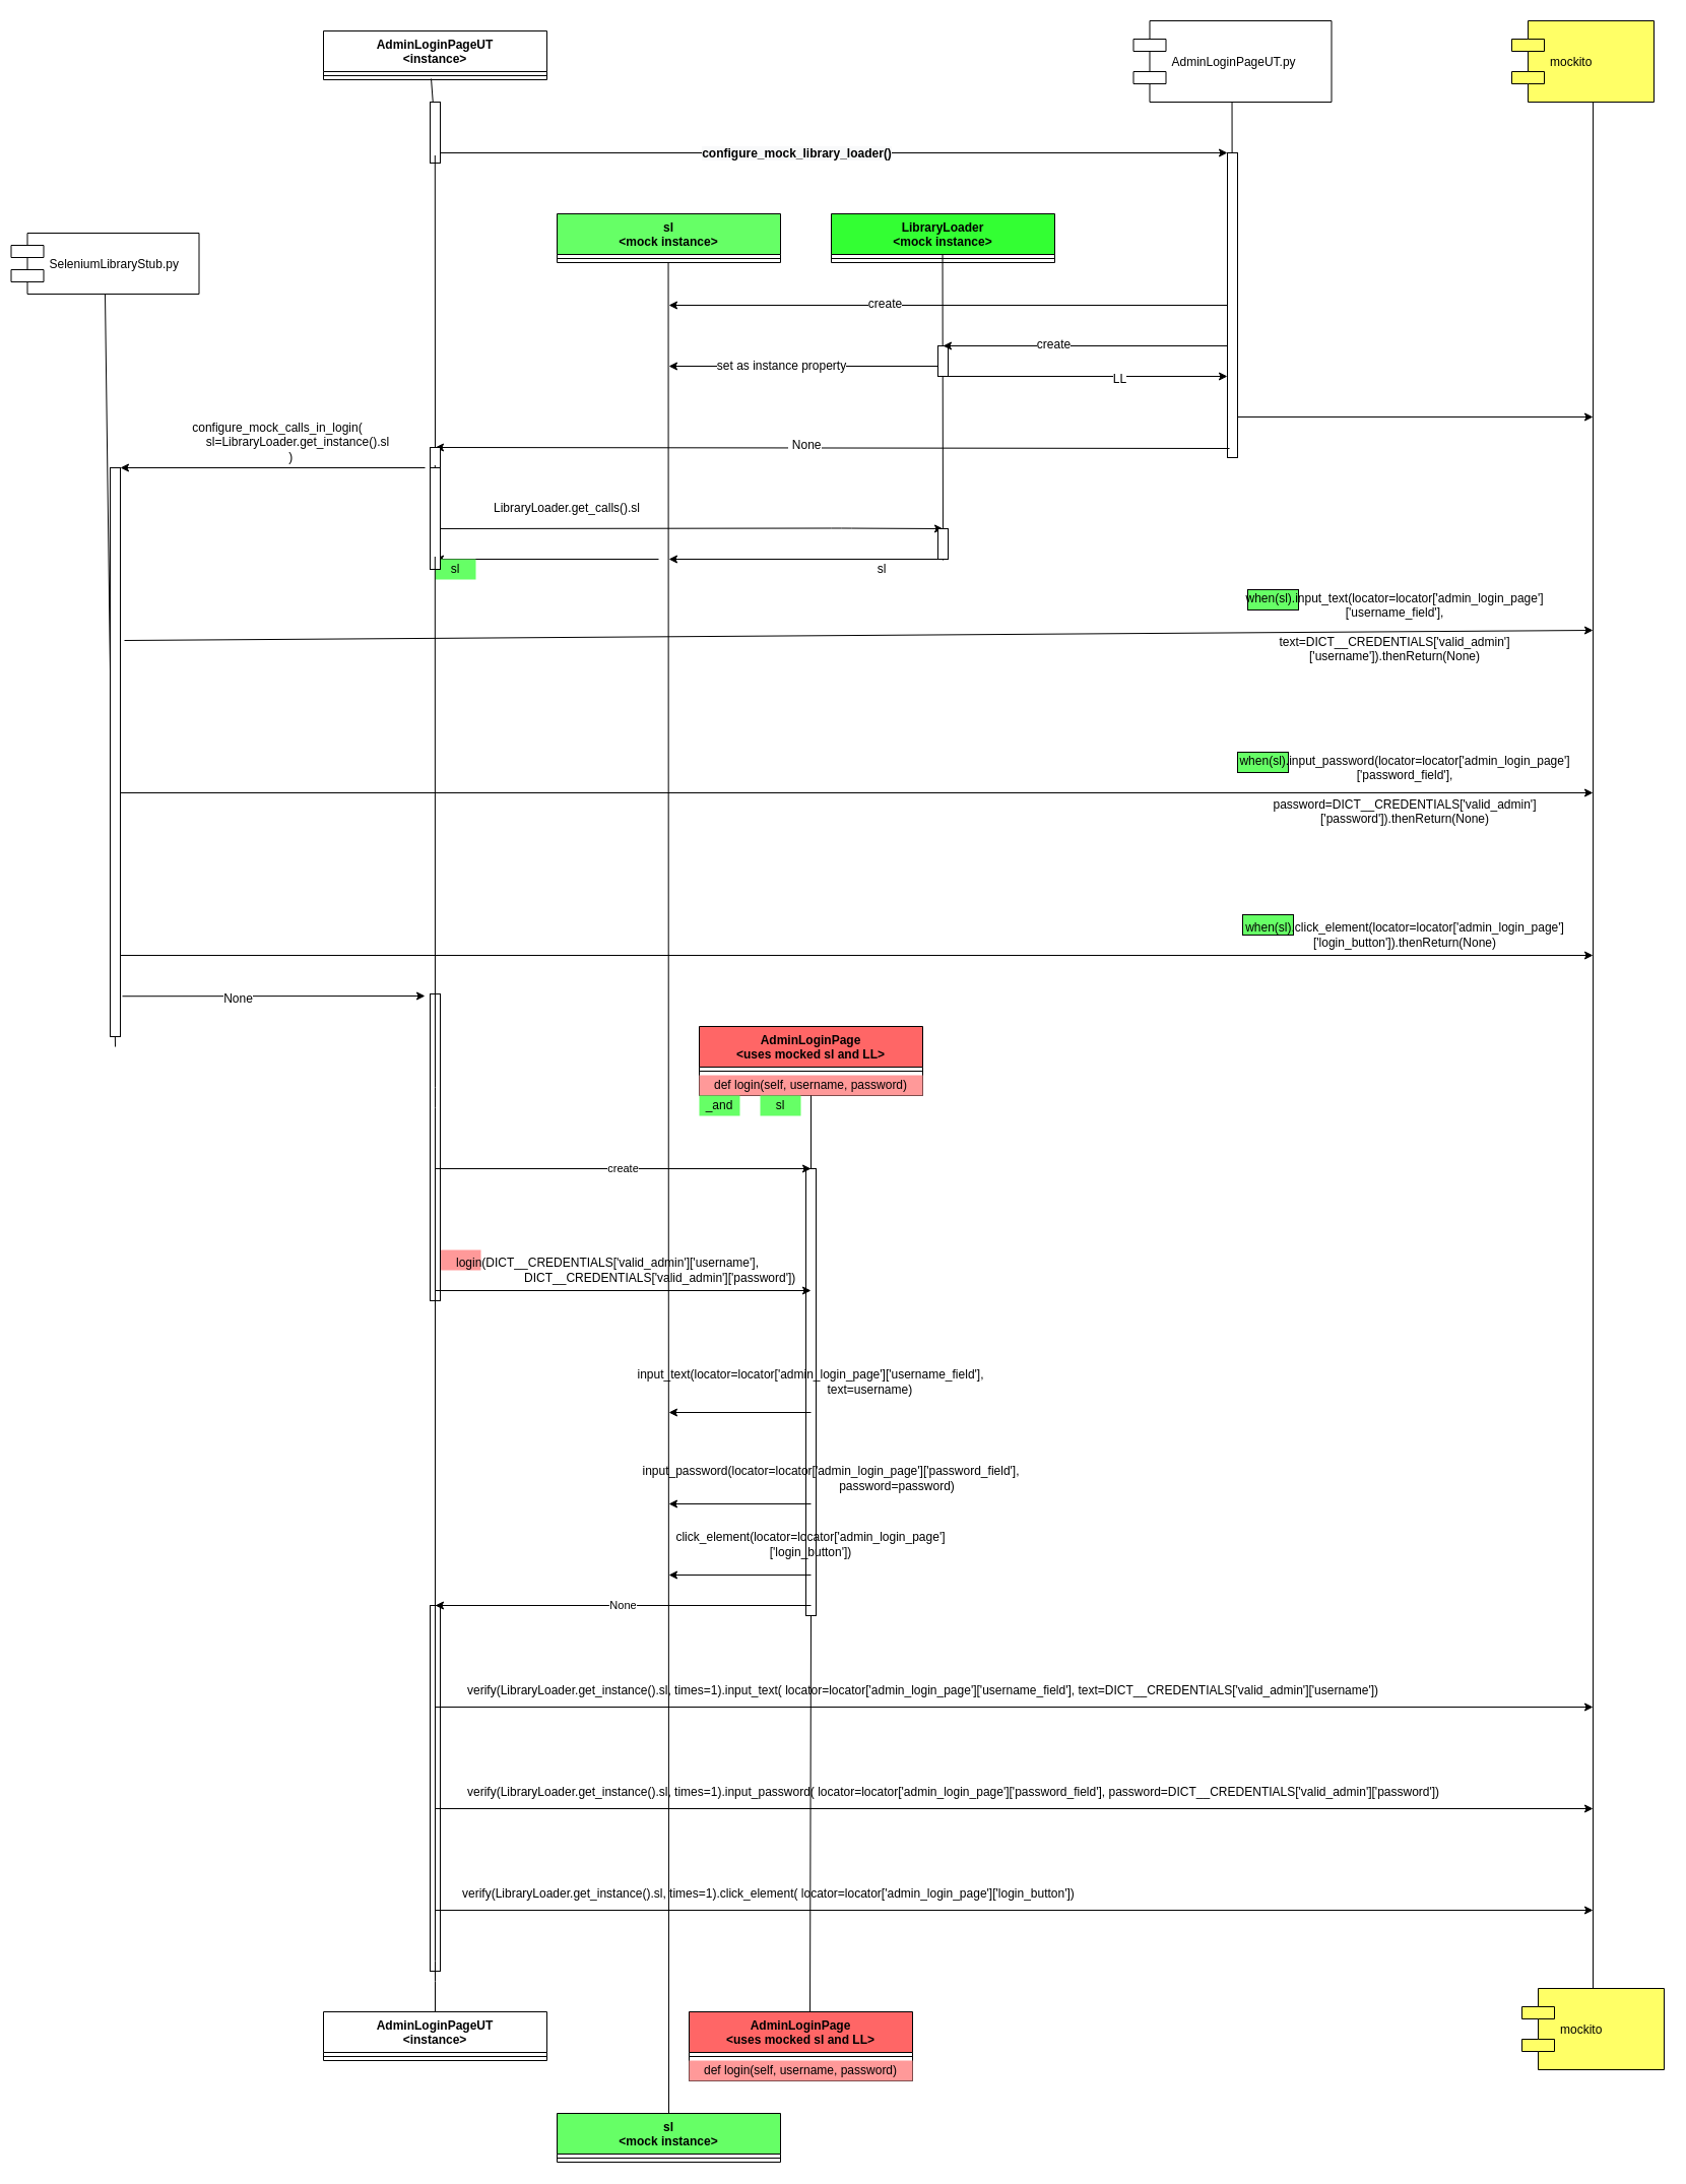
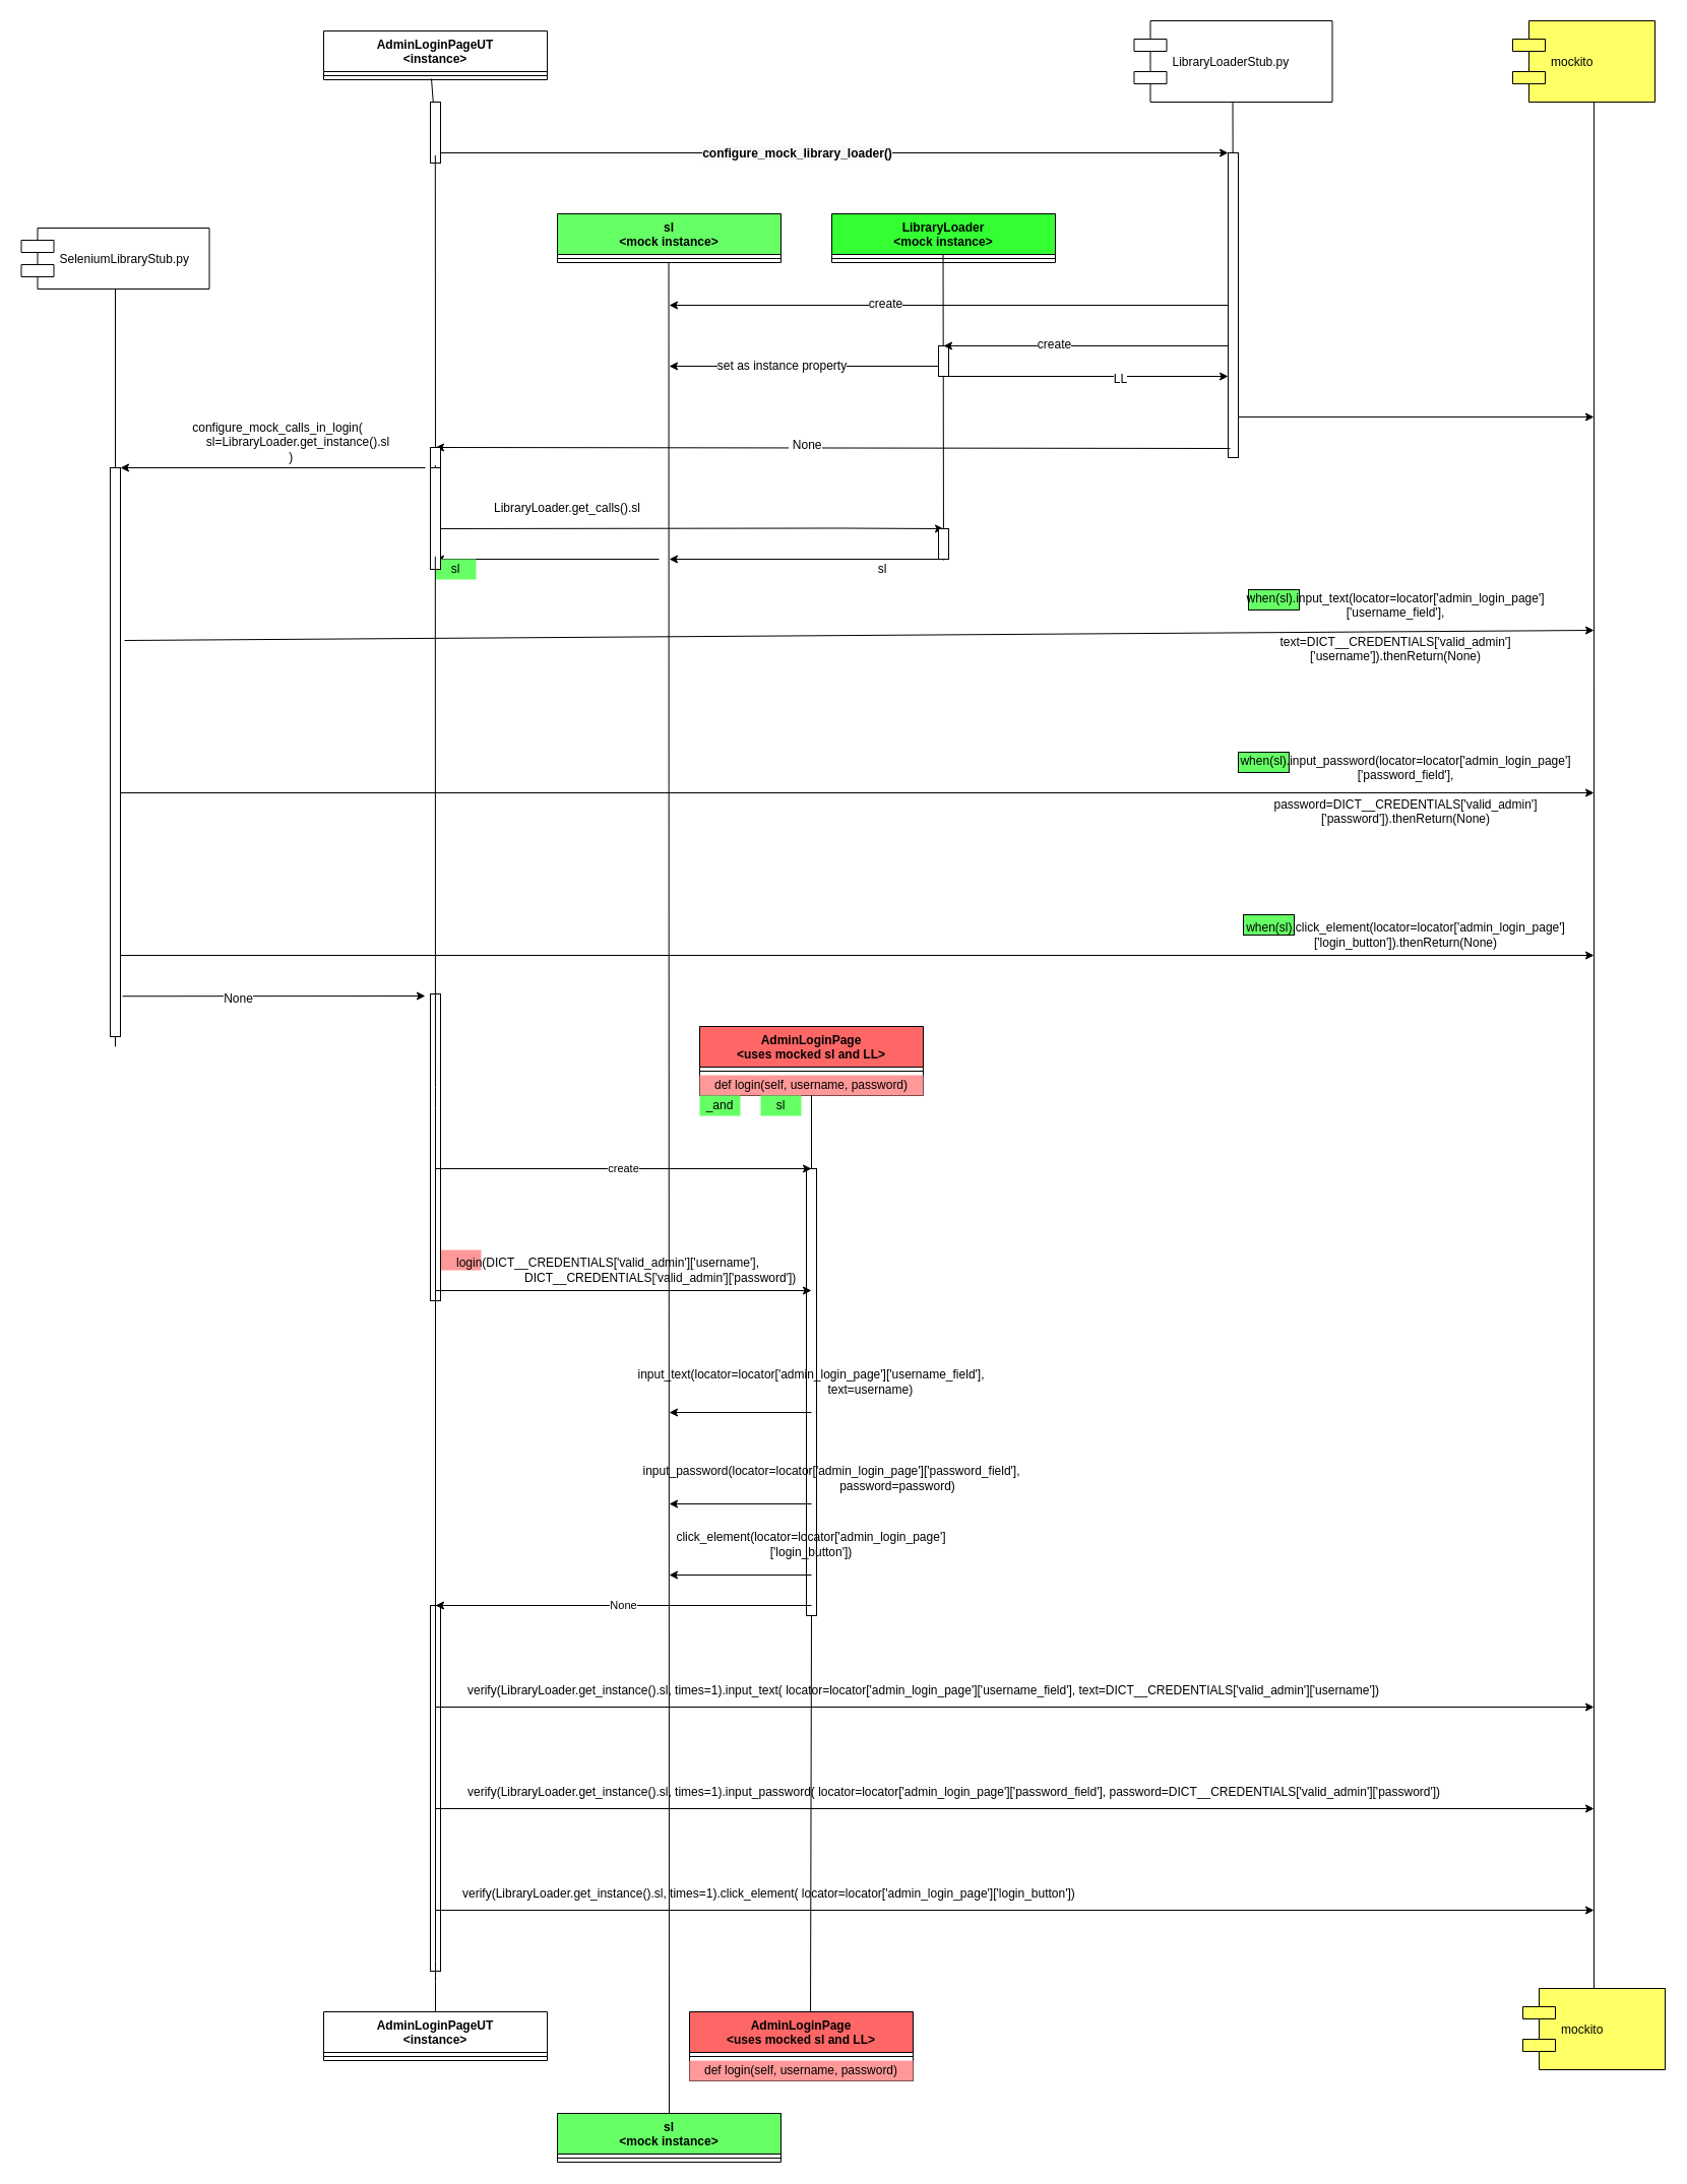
- <mxCell id="46" value="AdminLoginPageUT.py" style="shape=component;align=left;spacingLeft=36;" vertex="1" parent="1"><mxGeometry x="1115.5" y="20" width="195" height="80" as="geometry" /></mxCell>
+ <mxCell id="46" value="LibraryLoaderStub.py" style="shape=component;align=left;spacingLeft=36;" vertex="1" parent="1"><mxGeometry x="1115.5" y="20" width="195" height="80" as="geometry" /></mxCell>
- <mxCell id="47" value="SeleniumLibraryStub.py" style="shape=component;align=left;spacingLeft=36;" vertex="1" parent="1"><mxGeometry x="10.5" y="229" width="185" height="60" as="geometry" /></mxCell>
+ <mxCell id="47" value="SeleniumLibraryStub.py" style="shape=component;align=left;spacingLeft=36;" vertex="1" parent="1"><mxGeometry x="20.5" y="224" width="185" height="60" as="geometry" /></mxCell>
